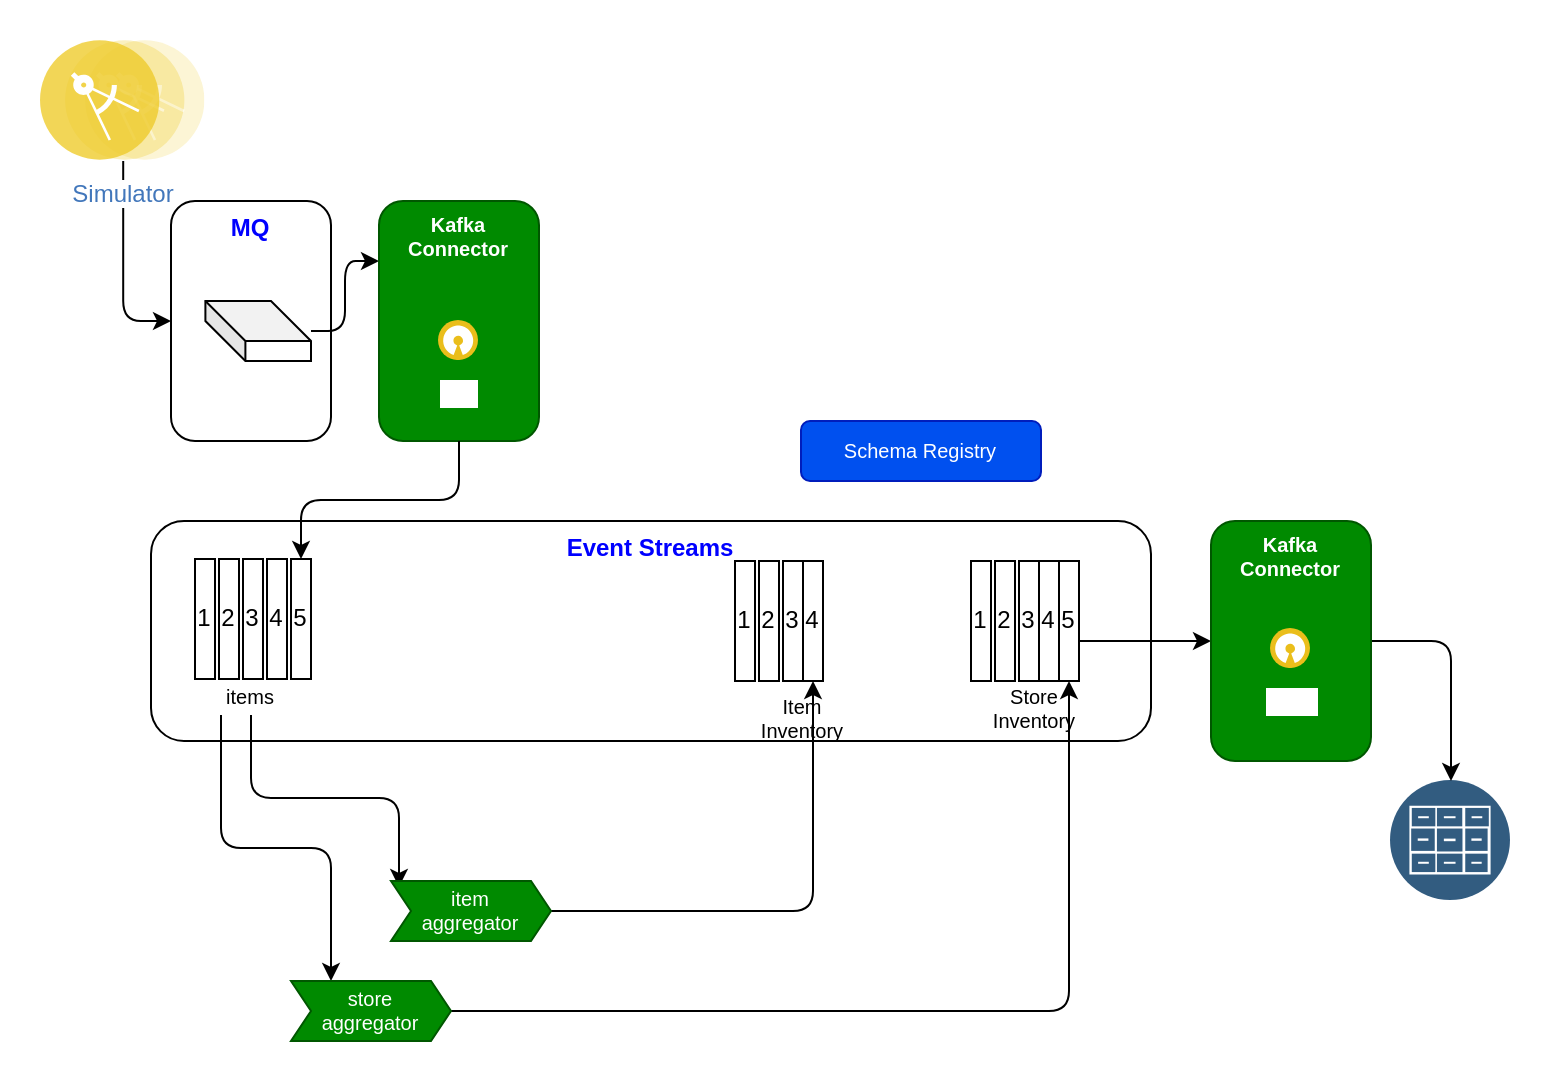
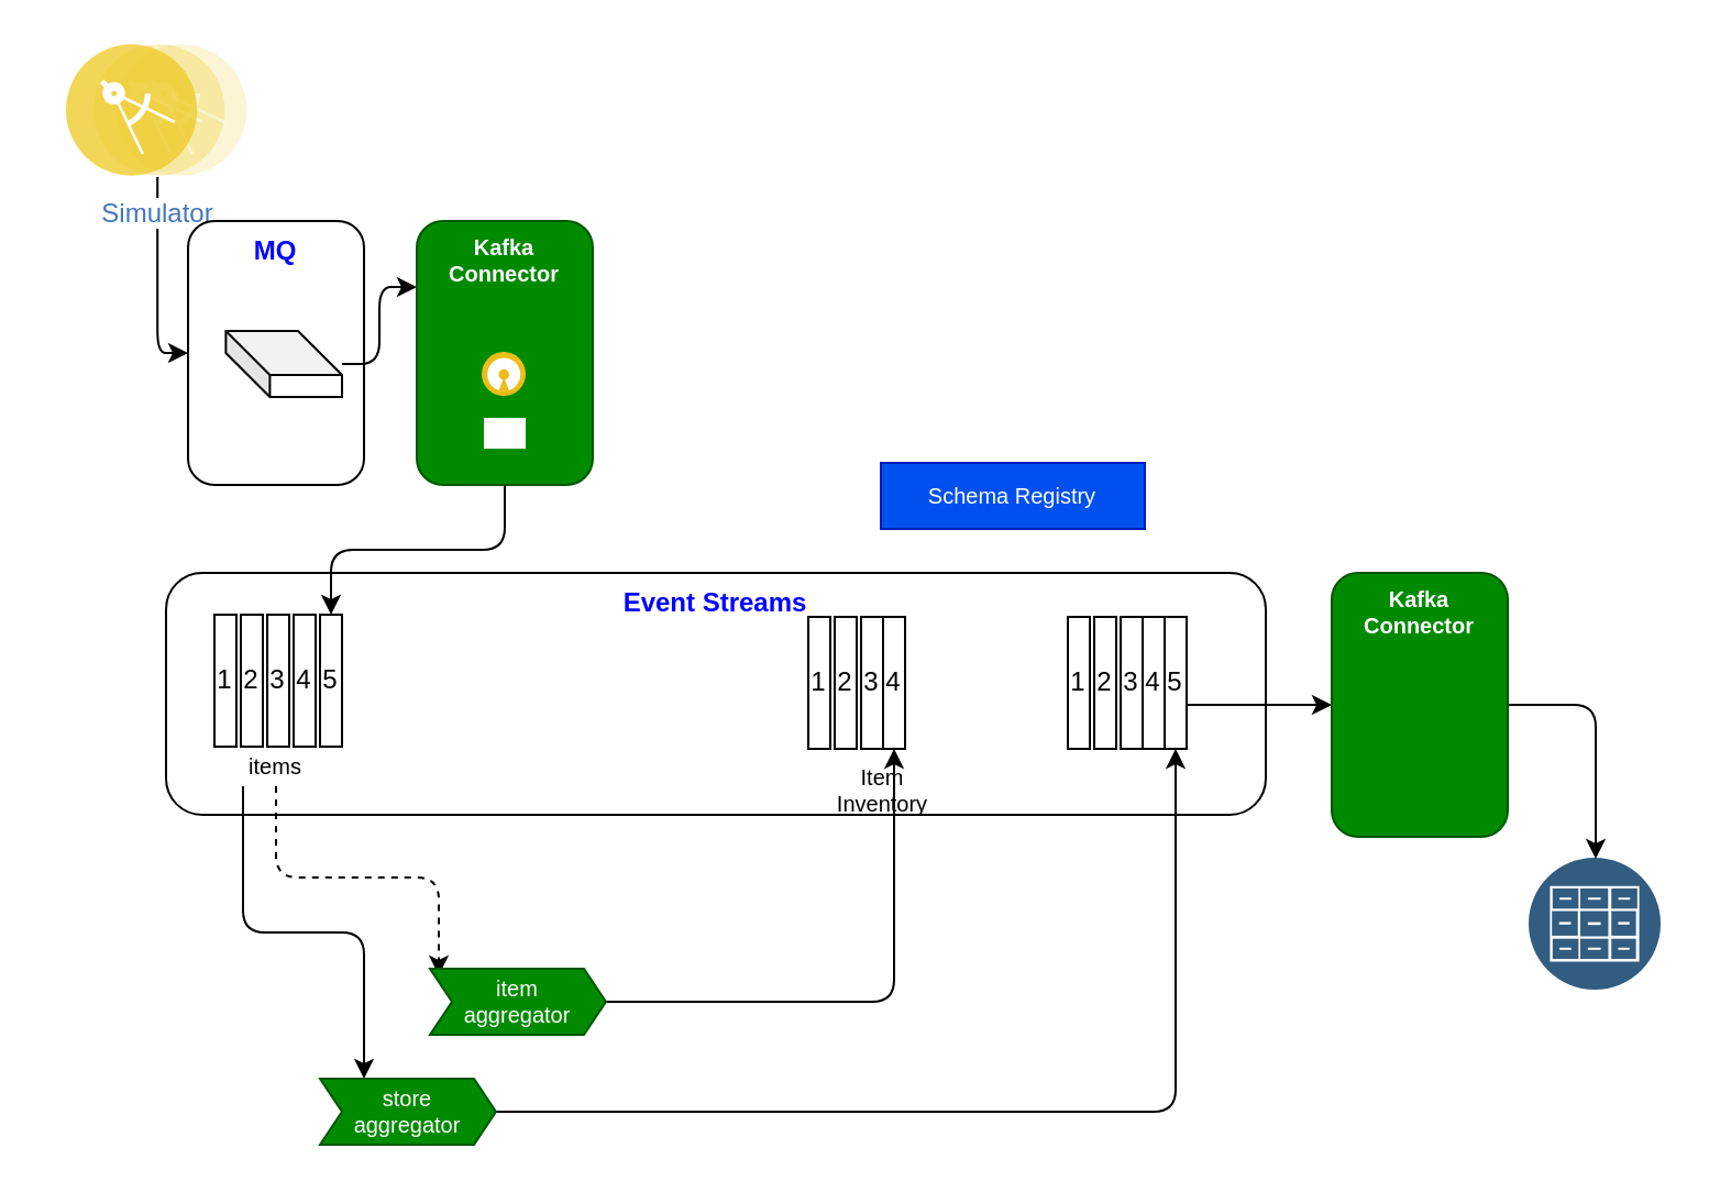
- <mxCell id="20" value="Simulator" style="aspect=fixed;perimeter=ellipsePerimeter;html=1;align=center;shadow=0;dashed=0;fontColor=#4277BB;labelBackgroundColor=#ffffff;fontSize=12;spacingTop=3;image;image=img/lib/ibm/applications/microservice.svg;" parent="1" vertex="1"><mxGeometry x="20" y="20" width="82.2" height="60" as="geometry" /></mxCell>
+ <mxCell id="20" value="Simulator" style="aspect=fixed;perimeter=ellipsePerimeter;html=1;align=center;shadow=0;dashed=0;fontColor=#4277BB;labelBackgroundColor=#ffffff;fontSize=12;spacingTop=3;image;image=img/lib/ibm/applications/microservice.svg;" parent="1" vertex="1"><mxGeometry x="30" y="20" width="82.2" height="60" as="geometry" /></mxCell>
- <mxCell id="24" value="Schema Registry" style="whiteSpace=wrap;html=1;fontSize=10;fillColor=#0050ef;fontColor=#ffffff;strokeColor=#001DBC;rounded=1;" parent="1" vertex="1"><mxGeometry x="400" y="210" width="120" height="30" as="geometry" /></mxCell>
+ <mxCell id="24" value="Schema Registry" style="rounded=0;whiteSpace=wrap;html=1;fontSize=10;fillColor=#0050ef;fontColor=#ffffff;strokeColor=#001DBC;" parent="1" vertex="1"><mxGeometry x="400" y="210" width="120" height="30" as="geometry" /></mxCell>
- <mxCell id="40" value="COS" style="aspect=fixed;perimeter=ellipsePerimeter;html=1;align=center;shadow=0;dashed=0;fontColor=#FFFFFF;labelBackgroundColor=#00CC00;fontSize=12;spacingTop=3;image;image=img/lib/ibm/applications/open_source_tools.svg;strokeColor=#F0F0F0;" vertex="1" parent="1"><mxGeometry x="635" y="314" width="20" height="20" as="geometry" /></mxCell>
- <mxCell id="25" value="Store Inventory" style="text;html=1;strokeColor=none;fillColor=none;align=center;verticalAlign=middle;whiteSpace=wrap;rounded=0;fontSize=10;" parent="1" vertex="1"><mxGeometry x="487" y="344" width="60" height="19" as="geometry" /></mxCell>
- <mxCell id="3" style="edgeStyle=orthogonalEdgeStyle;elbow=vertical;html=1;exitX=0.5;exitY=1;exitDx=0;exitDy=0;fontSize=10;entryX=0.05;entryY=0.1;entryDx=0;entryDy=0;entryPerimeter=0;" parent="1" source="15" target="18" edge="1"><mxGeometry relative="1" as="geometry"><mxPoint x="135" y="430" as="targetPoint" /></mxGeometry></mxCell>
+ <mxCell id="3" style="edgeStyle=orthogonalEdgeStyle;elbow=vertical;html=1;exitX=0.5;exitY=1;exitDx=0;exitDy=0;fontSize=10;entryX=0.05;entryY=0.1;entryDx=0;entryDy=0;entryPerimeter=0;dashed=1;" parent="1" source="15" target="18" edge="1"><mxGeometry relative="1" as="geometry"><mxPoint x="135" y="430" as="targetPoint" /></mxGeometry></mxCell>
